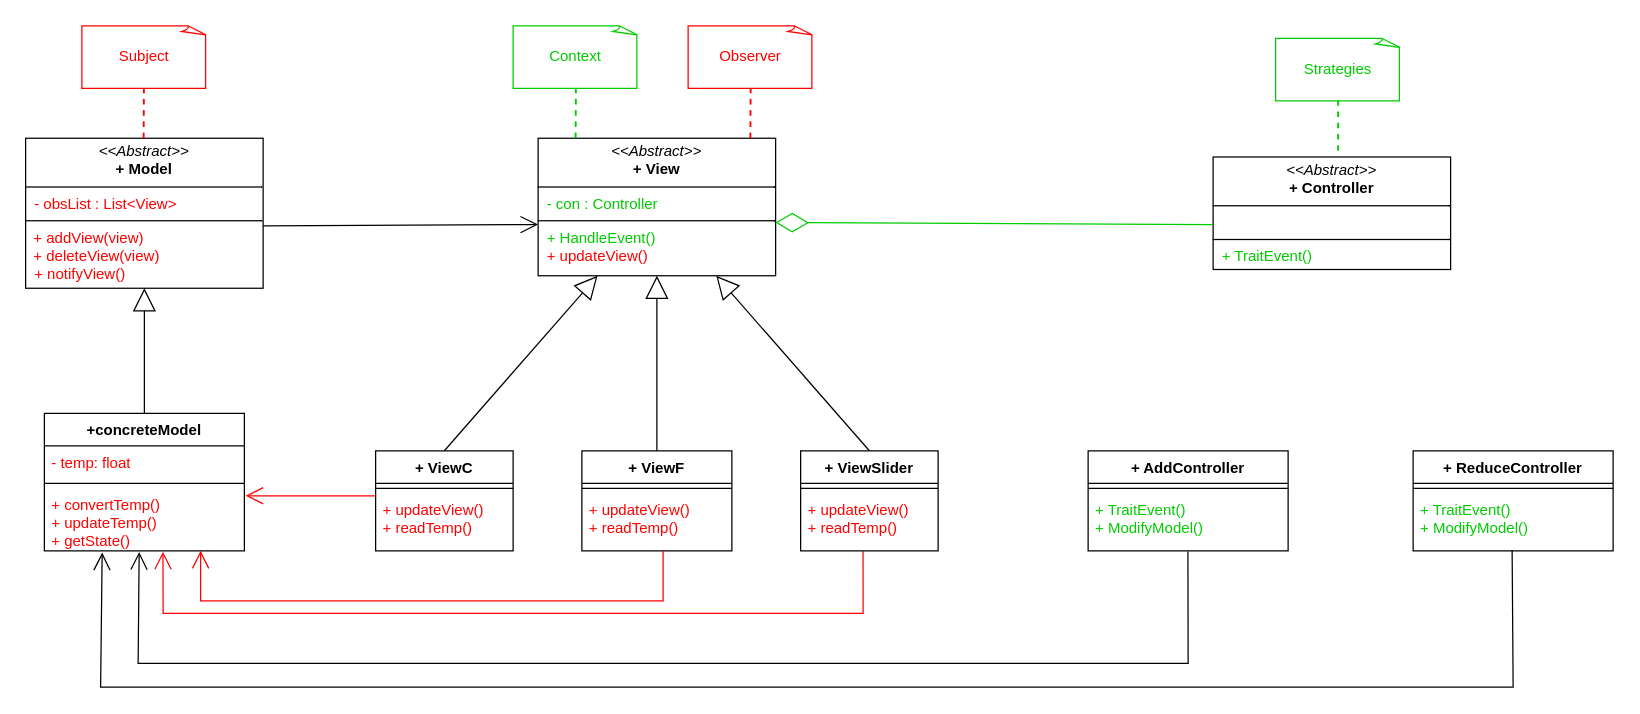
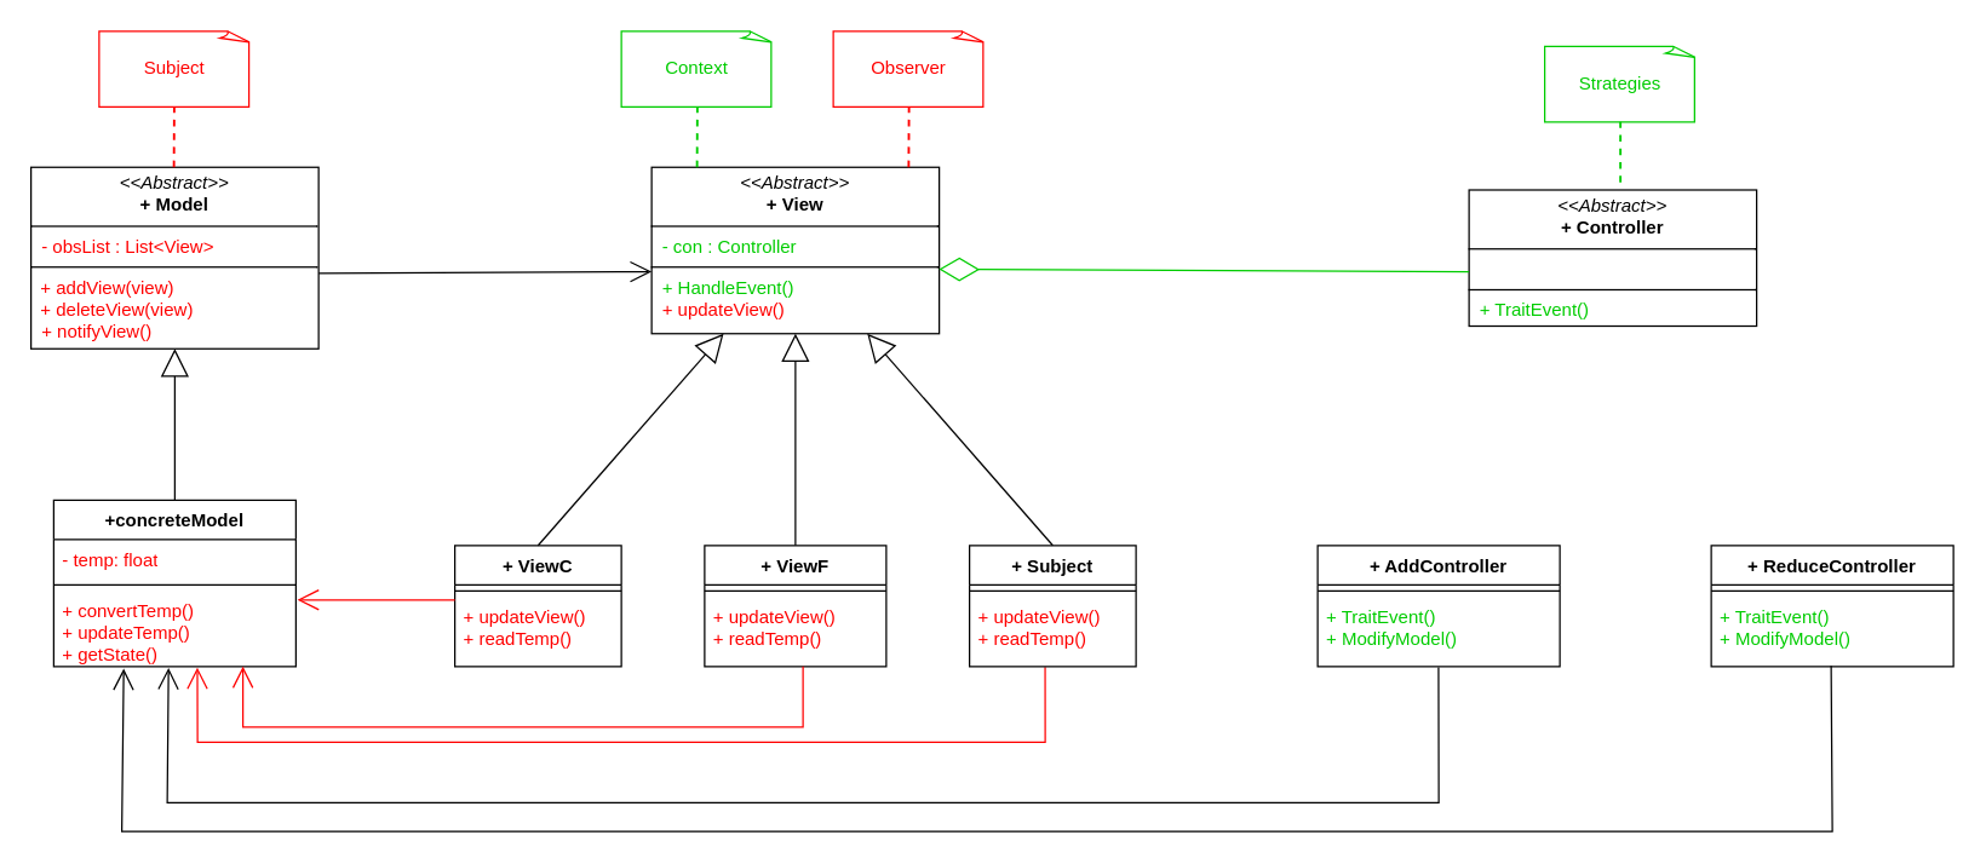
- <mxCell id="37" value="+ ViewSlider" style="swimlane;fontStyle=1;align=center;verticalAlign=top;childLayout=stackLayout;horizontal=1;startSize=26;horizontalStack=0;resizeParent=1;resizeParentMax=0;resizeLast=0;collapsible=1;marginBottom=0;whiteSpace=wrap;html=1;fillColor=none;" vertex="1" parent="1"><mxGeometry x="640" y="360" width="110" height="80" as="geometry" /></mxCell>
+ <mxCell id="37" value="+ Subject" style="swimlane;fontStyle=1;align=center;verticalAlign=top;childLayout=stackLayout;horizontal=1;startSize=26;horizontalStack=0;resizeParent=1;resizeParentMax=0;resizeLast=0;collapsible=1;marginBottom=0;whiteSpace=wrap;html=1;fillColor=none;" vertex="1" parent="1"><mxGeometry x="640" y="360" width="110" height="80" as="geometry" /></mxCell>
